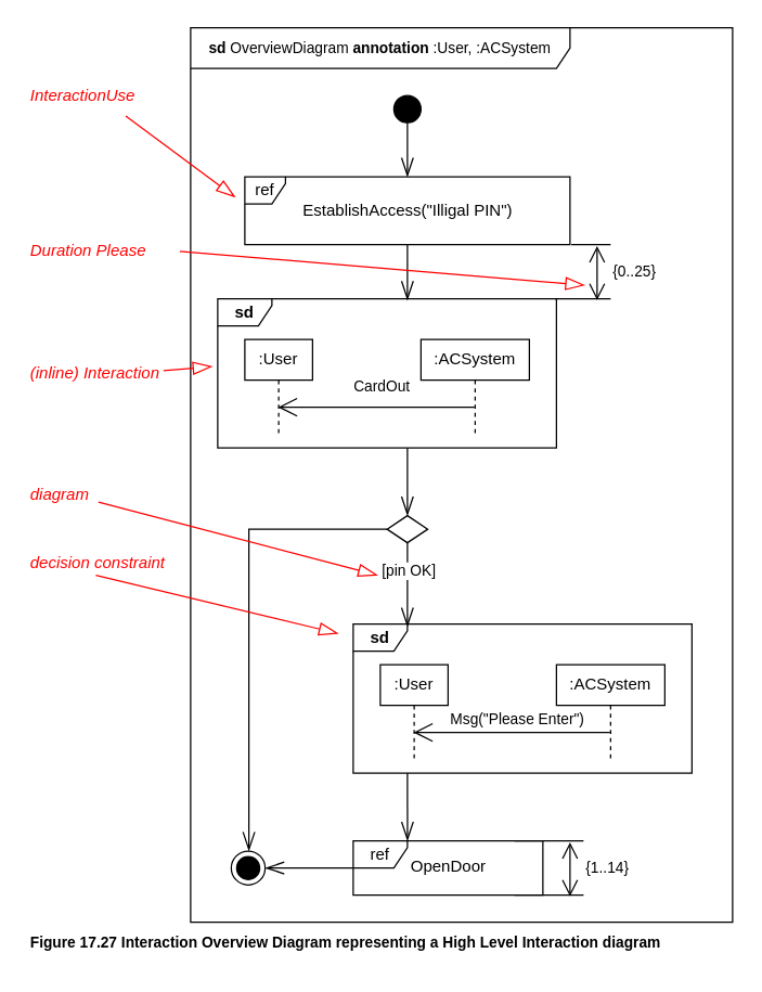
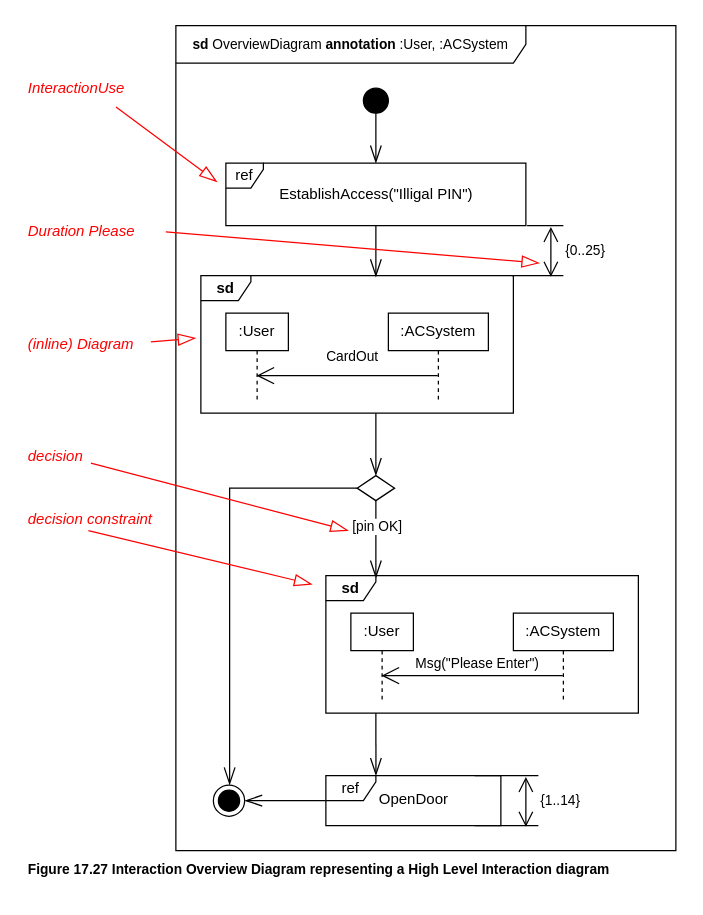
- <mxCell id="40" value="(inline) Interaction" style="text;html=1;align=left;verticalAlign=middle;resizable=0;points=[];autosize=1;strokeColor=none;fillColor=none;fontColor=#FF0000;fontStyle=2;fontSize=12;container=0;" vertex="1" parent="35"><mxGeometry y="260" width="120" height="30" as="geometry" x="20" /></mxCell>
+ <mxCell id="40" value="(inline) Diagram" style="text;html=1;align=left;verticalAlign=middle;resizable=0;points=[];autosize=1;strokeColor=none;fillColor=none;fontColor=#FF0000;fontStyle=2;fontSize=12;container=0;" vertex="1" parent="35"><mxGeometry y="260" width="120" height="30" as="geometry" x="20" /></mxCell>
- <mxCell id="42" value="diagram" style="text;html=1;align=left;verticalAlign=middle;resizable=0;points=[];autosize=1;strokeColor=none;fillColor=none;fontColor=#FF0000;fontStyle=2;fontSize=12;container=0;" vertex="1" parent="35"><mxGeometry y="350" width="70" height="30" as="geometry" x="20" /></mxCell>
+ <mxCell id="42" value="decision" style="text;html=1;align=left;verticalAlign=middle;resizable=0;points=[];autosize=1;strokeColor=none;fillColor=none;fontColor=#FF0000;fontStyle=2;fontSize=12;container=0;" vertex="1" parent="35"><mxGeometry y="350" width="70" height="30" as="geometry" x="20" /></mxCell>
